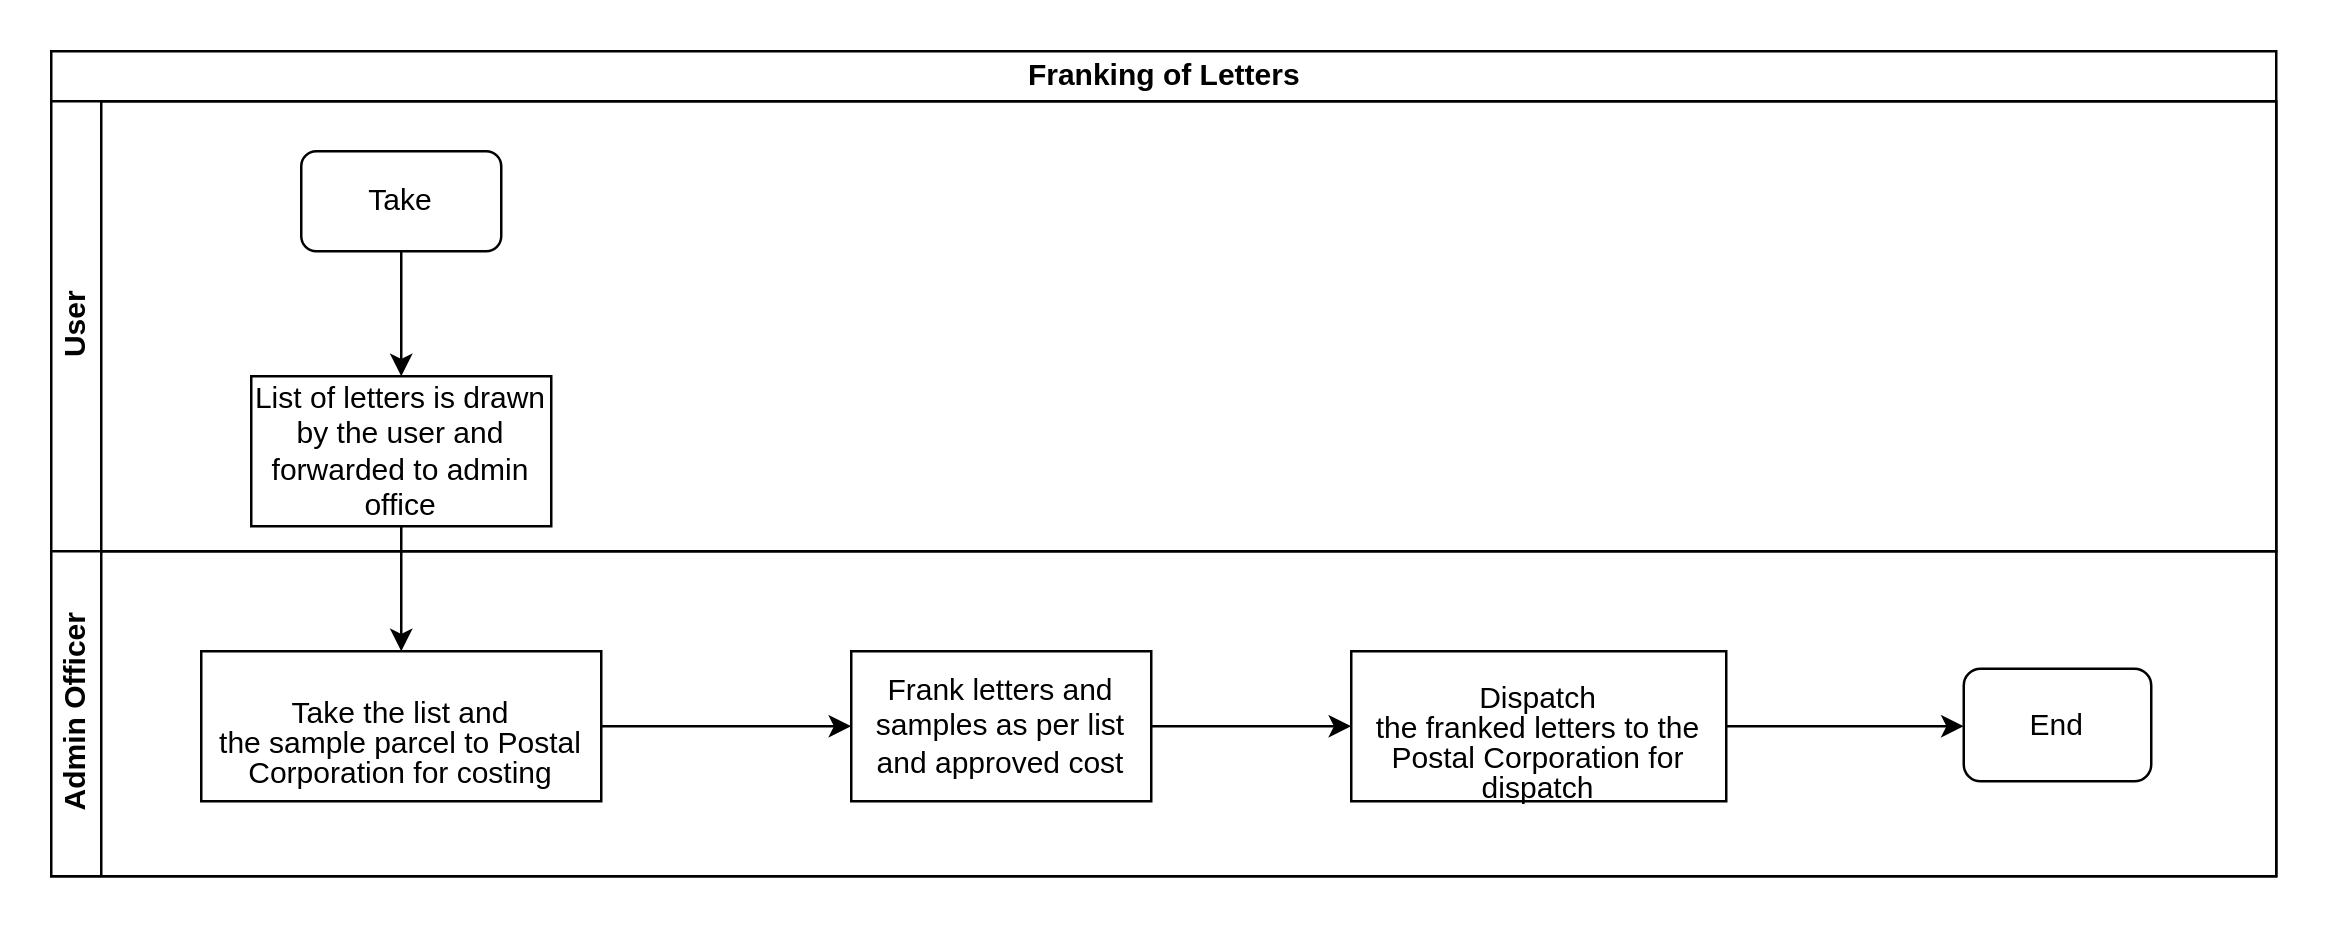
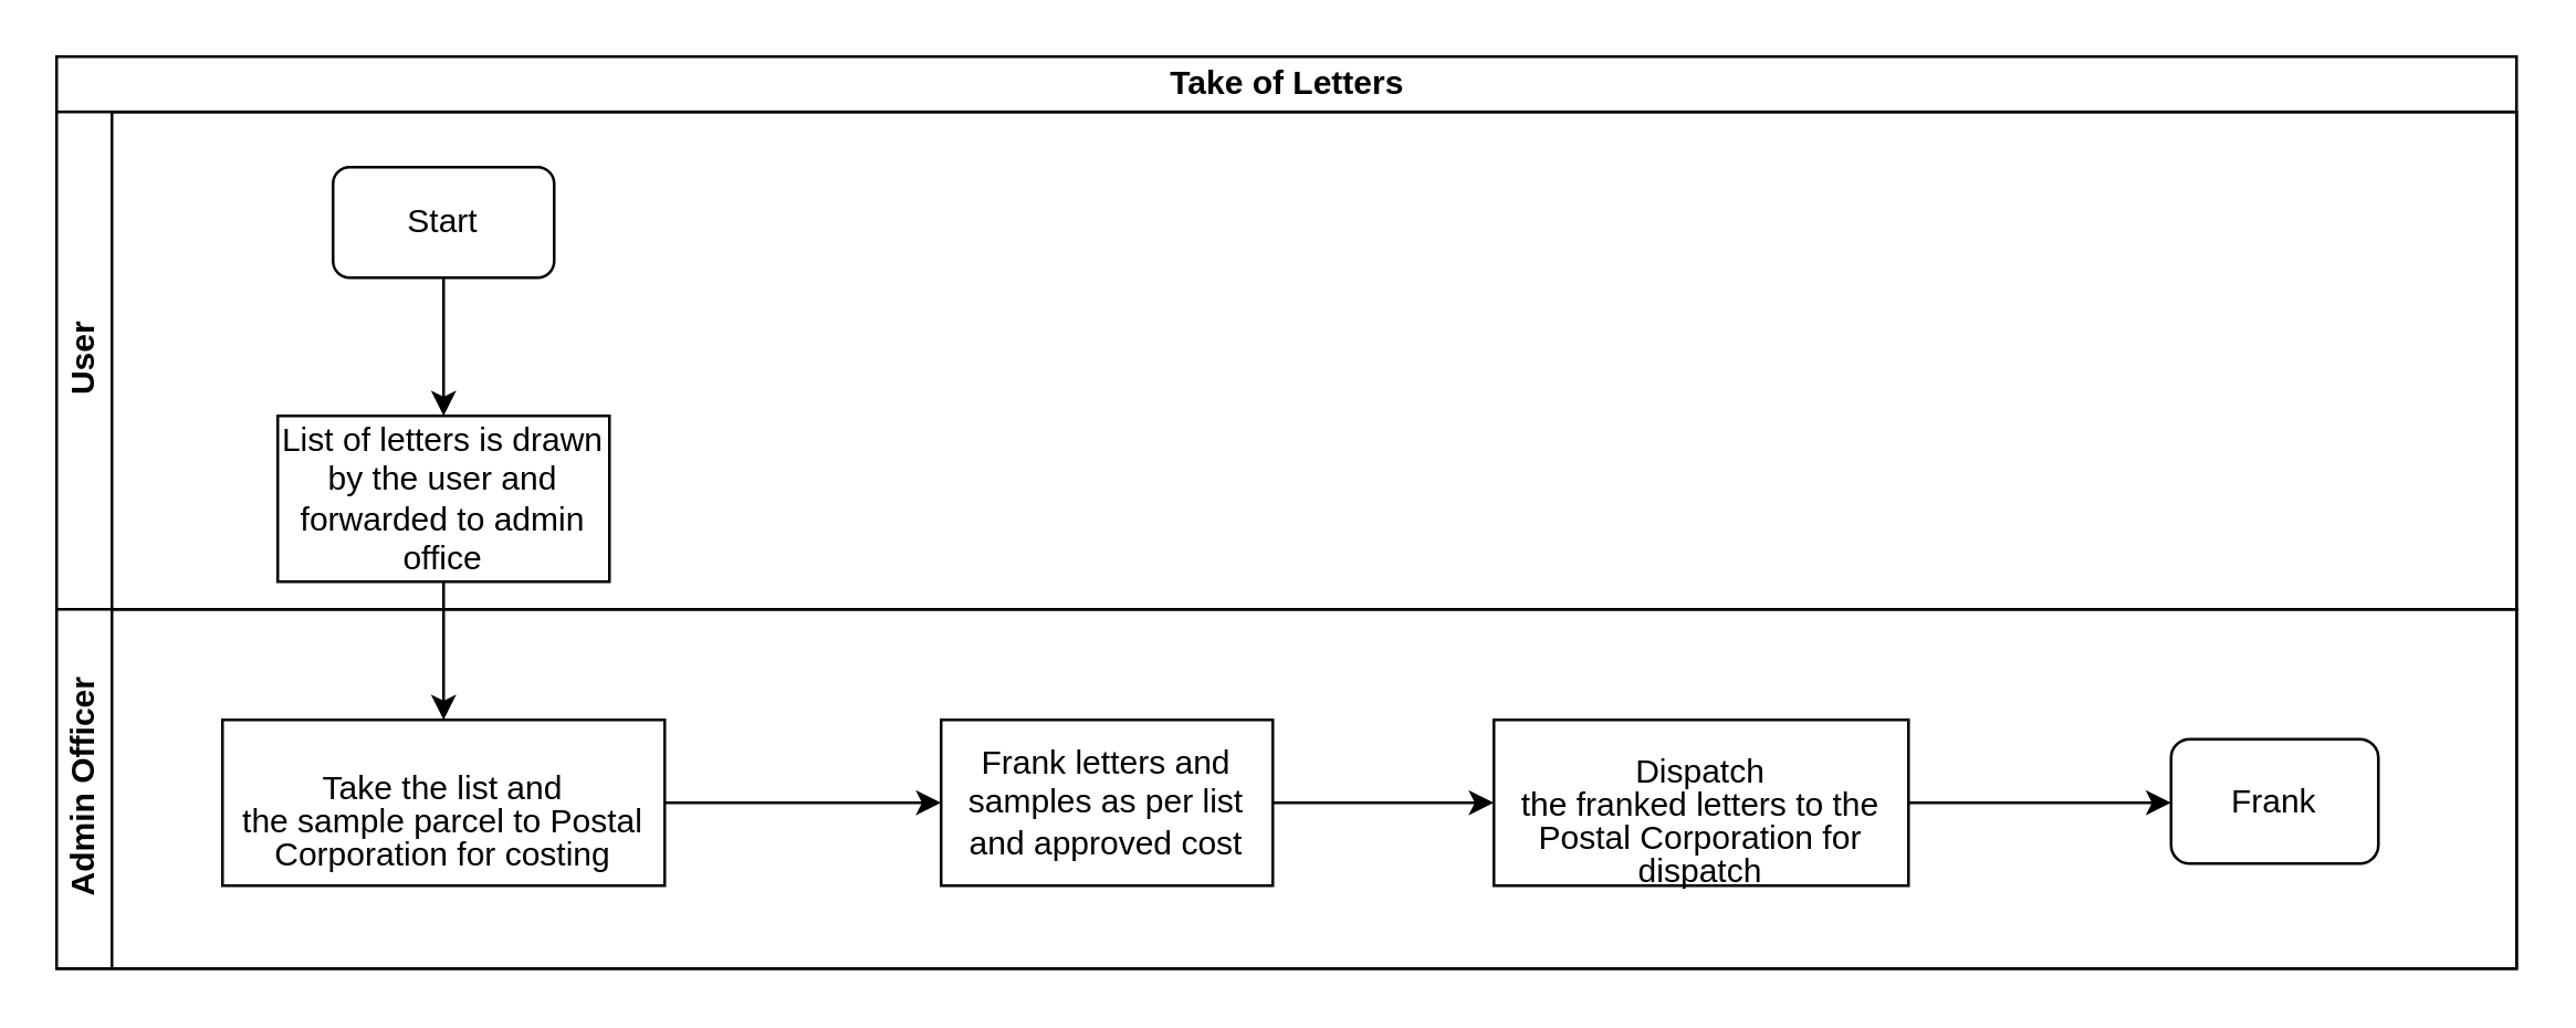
- <mxCell id="2" value="Franking of Letters" style="swimlane;html=1;childLayout=stackLayout;resizeParent=1;resizeParentMax=0;horizontal=1;startSize=20;horizontalStack=0;" vertex="1" parent="1"><mxGeometry x="20" y="20" width="890" height="330" as="geometry" /></mxCell>
+ <mxCell id="2" value="Take of Letters" style="swimlane;html=1;childLayout=stackLayout;resizeParent=1;resizeParentMax=0;horizontal=1;startSize=20;horizontalStack=0;" vertex="1" parent="1"><mxGeometry x="20" y="20" width="890" height="330" as="geometry" /></mxCell>
- <mxCell id="4" value="Take" style="rounded=1;whiteSpace=wrap;html=1;" vertex="1" parent="3"><mxGeometry x="100" y="20" width="80" height="40" as="geometry" /></mxCell>
+ <mxCell id="4" value="Start" style="rounded=1;whiteSpace=wrap;html=1;" vertex="1" parent="3"><mxGeometry x="100" y="20" width="80" height="40" as="geometry" /></mxCell>
- <mxCell id="8" value="End" style="rounded=1;whiteSpace=wrap;html=1;" vertex="1" parent="7"><mxGeometry x="765" y="47" width="75" height="45" as="geometry" /></mxCell>
+ <mxCell id="8" value="Frank" style="rounded=1;whiteSpace=wrap;html=1;" vertex="1" parent="7"><mxGeometry x="765" y="47" width="75" height="45" as="geometry" /></mxCell>
